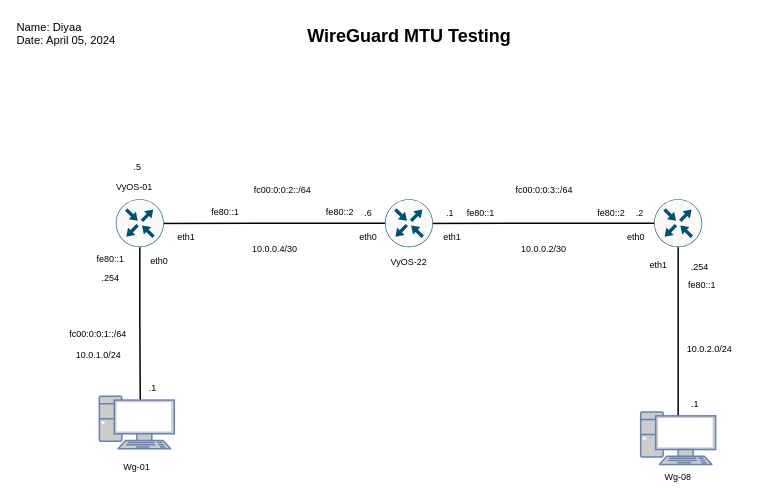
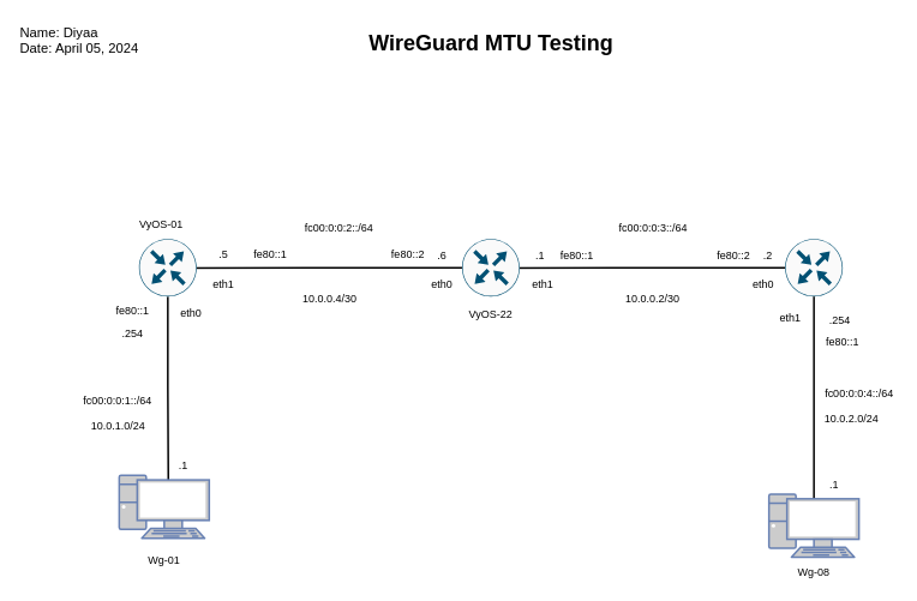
- <mxCell id="19" value=".5" style="text;html=1;strokeColor=none;fillColor=none;align=center;verticalAlign=middle;whiteSpace=wrap;rounded=0;" parent="1" vertex="1"><mxGeometry x="166" y="211" width="34" height="21" as="geometry" /></mxCell>
+ <mxCell id="19" value=".5" style="text;html=1;strokeColor=none;fillColor=none;align=center;verticalAlign=middle;whiteSpace=wrap;rounded=0;" parent="1" vertex="1"><mxGeometry x="231" y="271" width="34" height="21" as="geometry" /></mxCell>
+ <mxCell id="40" value="fc00:0:0:4::/64" style="text;html=1;strokeColor=none;fillColor=none;align=center;verticalAlign=middle;whiteSpace=wrap;rounded=0;" parent="1" vertex="1"><mxGeometry x="912" y="427" width="85" height="21" as="geometry" /></mxCell>
